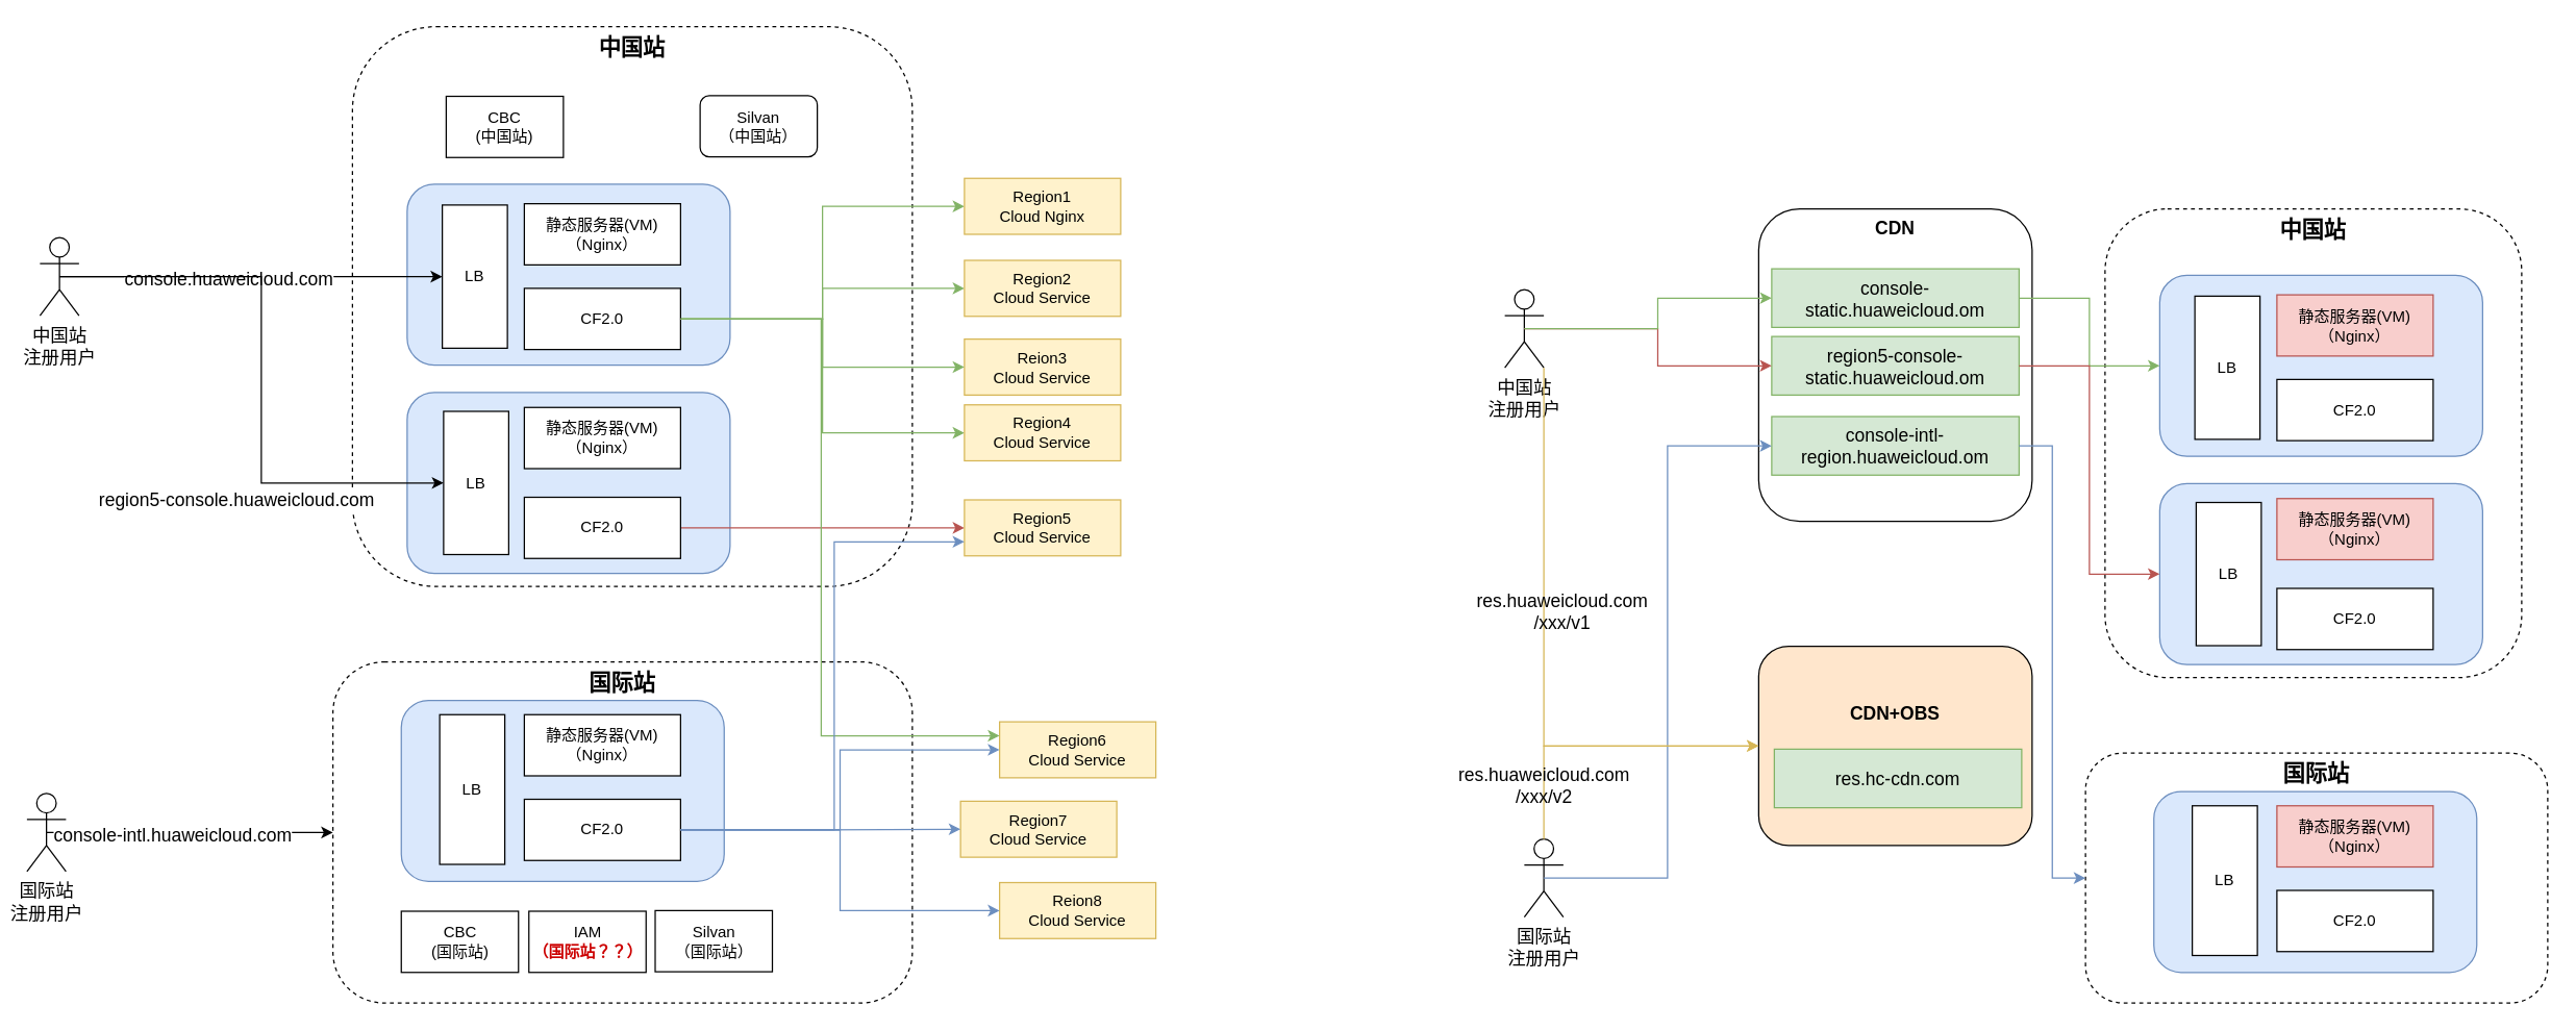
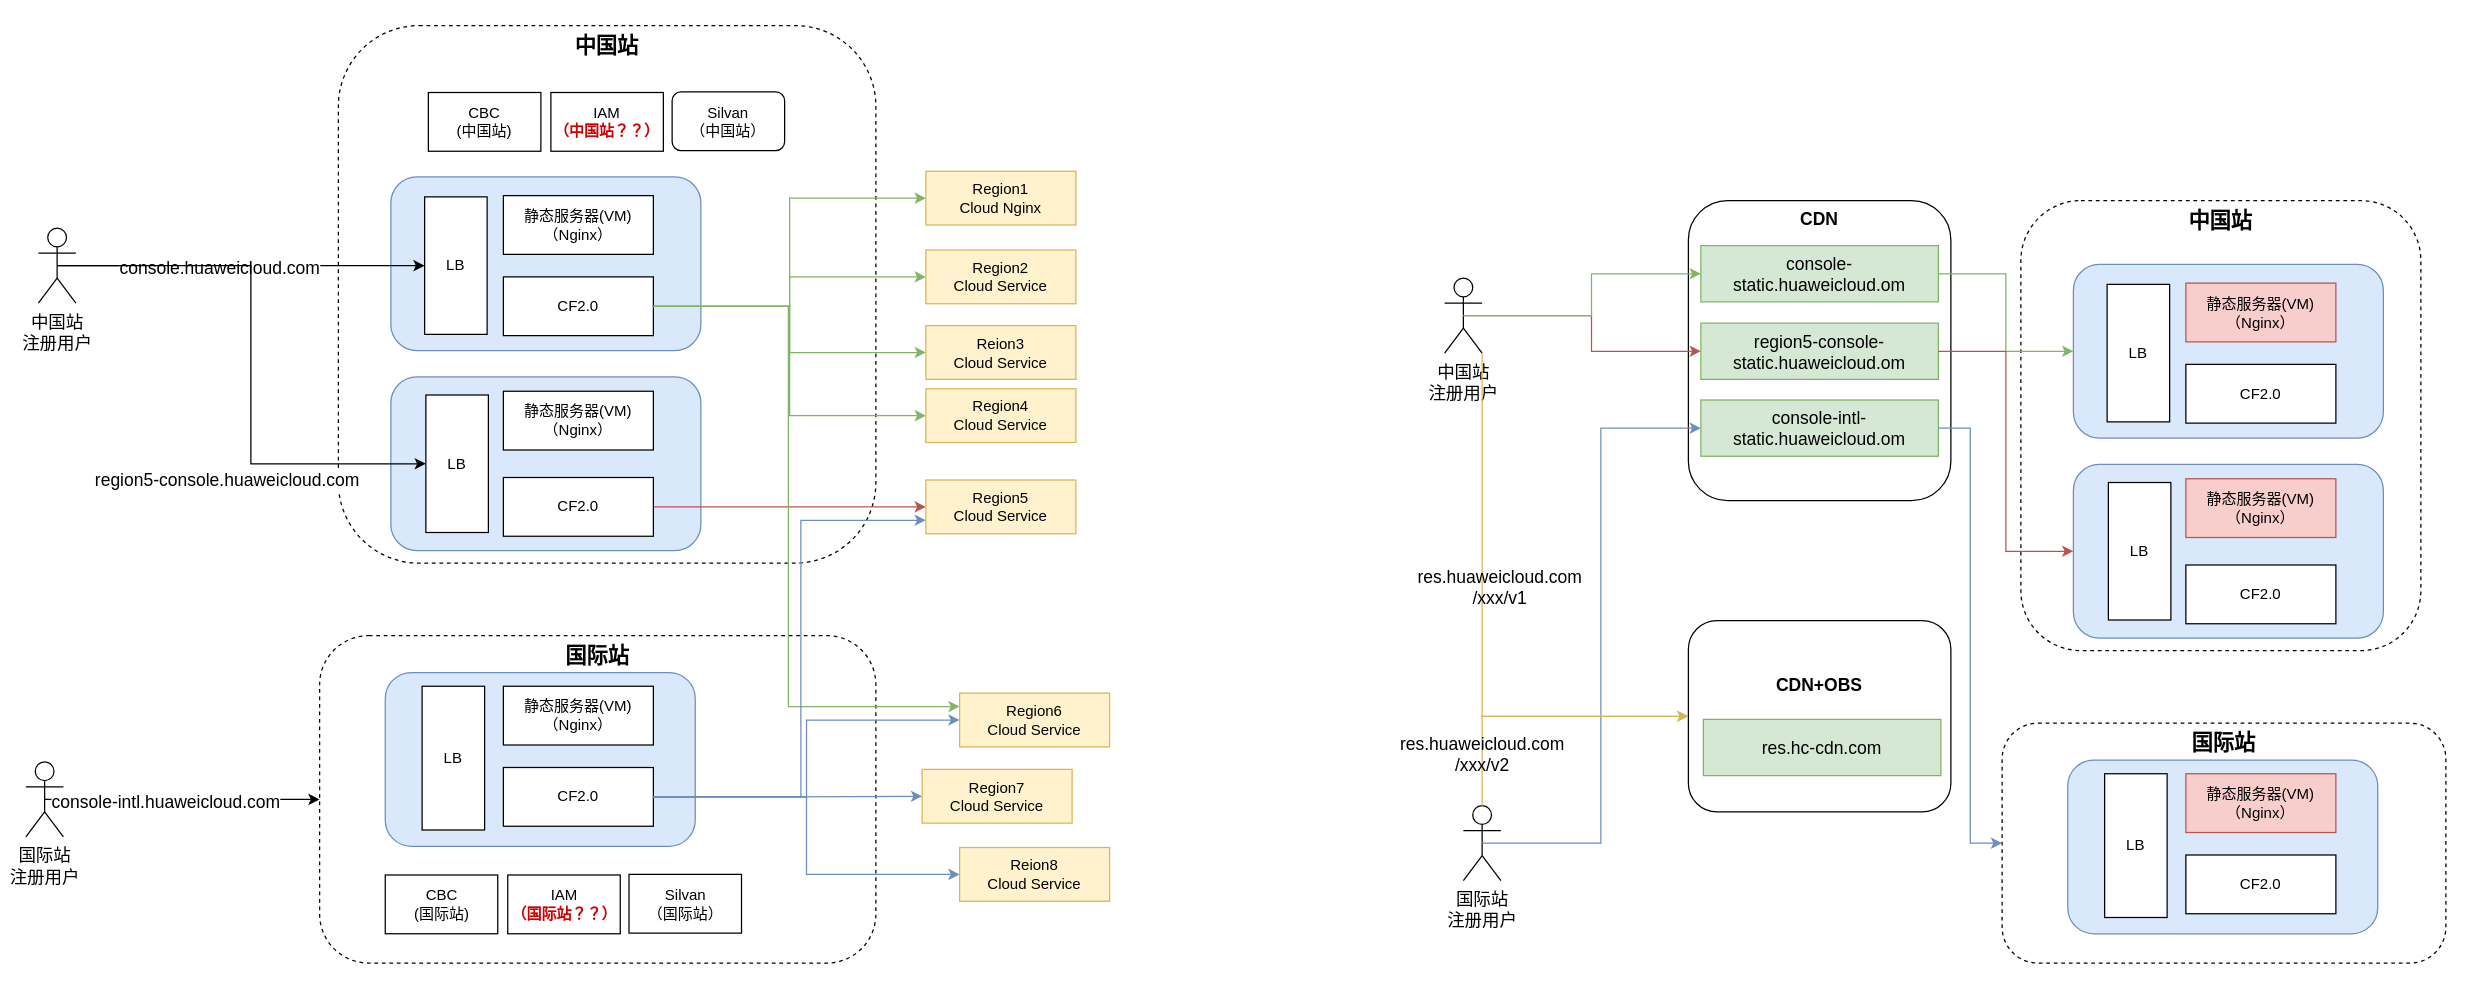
+ <mxCell id="15" value="IAM&lt;br&gt;&lt;b&gt;&lt;font color=&quot;#cc0000&quot;&gt;（中国站？？）&lt;/font&gt;&lt;/b&gt;" style="rounded=0;whiteSpace=wrap;html=1;" vertex="1" parent="1"><mxGeometry x="440" y="73.5" width="90" height="47" as="geometry" /></mxCell>
- <mxCell id="66" value="console-static.huaweicloud.om" style="rounded=0;whiteSpace=wrap;html=1;fontSize=14;fillColor=#d5e8d4;strokeColor=#82b366;" vertex="1" parent="1"><mxGeometry x="1360" y="206" width="190" height="45" as="geometry" /></mxCell>
+ <mxCell id="66" value="console-static.huaweicloud.om" style="rounded=0;whiteSpace=wrap;html=1;fontSize=14;fillColor=#d5e8d4;strokeColor=#82b366;" vertex="1" parent="1"><mxGeometry x="1360" y="196" width="190" height="45" as="geometry" /></mxCell>
- <mxCell id="68" value="console-intl-region.huaweicloud.om" style="rounded=0;whiteSpace=wrap;html=1;fontSize=14;fillColor=#d5e8d4;strokeColor=#82b366;" vertex="1" parent="1"><mxGeometry x="1360" y="319.5" width="190" height="45" as="geometry" /></mxCell>
+ <mxCell id="68" value="console-intl-static.huaweicloud.om" style="rounded=0;whiteSpace=wrap;html=1;fontSize=14;fillColor=#d5e8d4;strokeColor=#82b366;" vertex="1" parent="1"><mxGeometry x="1360" y="319.5" width="190" height="45" as="geometry" /></mxCell>
- <mxCell id="65" value="CDN+OBS&lt;br&gt;&lt;br&gt;&lt;br&gt;&lt;br&gt;" style="rounded=1;whiteSpace=wrap;html=1;fontSize=14;fontStyle=1;verticalAlign=middle;fillColor=#ffe6cc;" vertex="1" parent="1"><mxGeometry x="1350" y="496" width="210" height="153" as="geometry" /></mxCell>
+ <mxCell id="65" value="CDN+OBS&lt;br&gt;&lt;br&gt;&lt;br&gt;&lt;br&gt;" style="rounded=1;whiteSpace=wrap;html=1;fontSize=14;fontStyle=1;verticalAlign=middle;" vertex="1" parent="1"><mxGeometry x="1350" y="496" width="210" height="153" as="geometry" /></mxCell>
